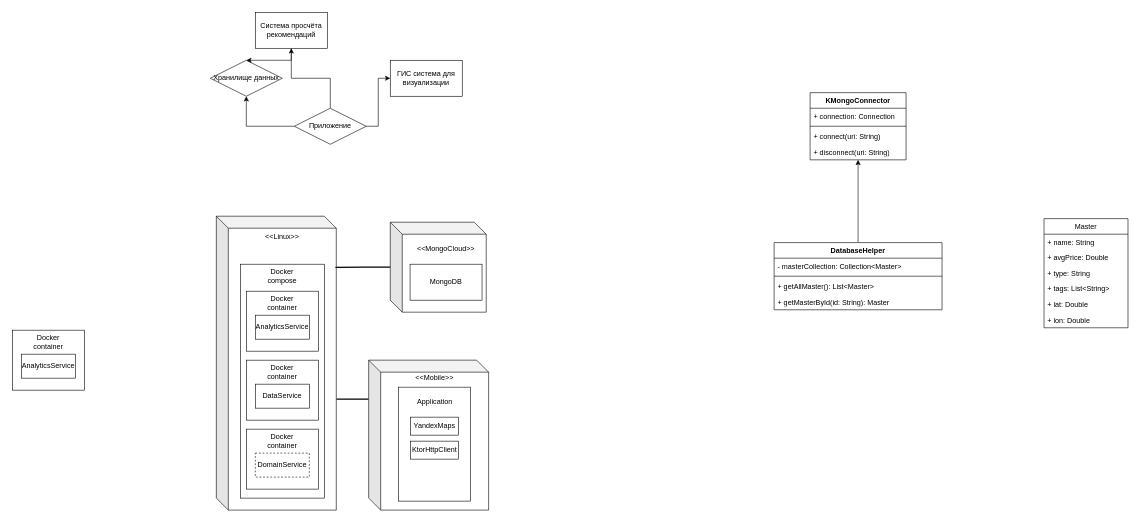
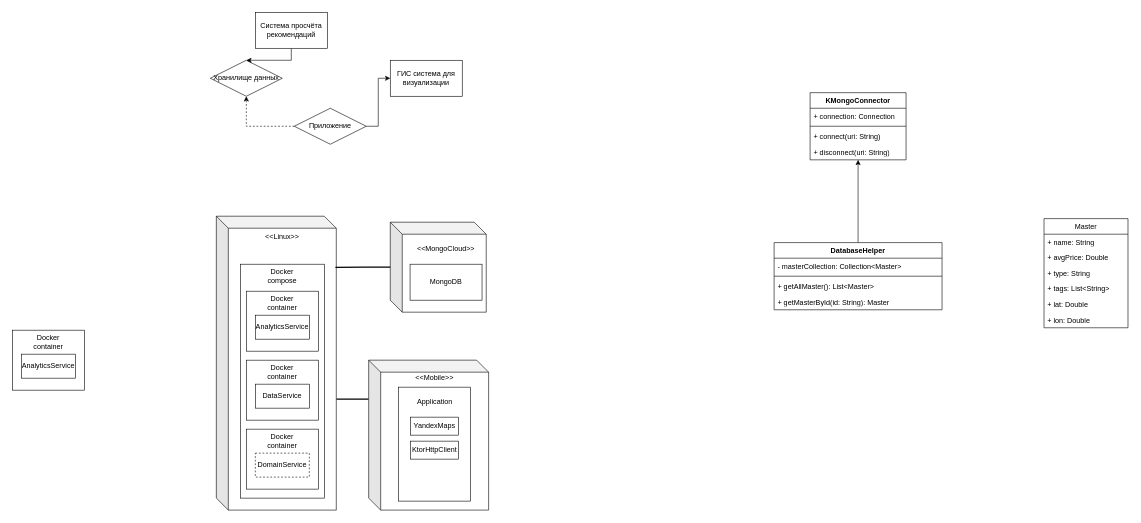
- <mxCell id="3" style="edgeStyle=orthogonalEdgeStyle;rounded=0;orthogonalLoop=1;jettySize=auto;html=1;entryX=0.5;entryY=1;entryDx=0;entryDy=0;" edge="1" parent="1" source="6" target="8"><mxGeometry relative="1" as="geometry" /></mxCell>
- <mxCell id="4" style="edgeStyle=orthogonalEdgeStyle;rounded=0;orthogonalLoop=1;jettySize=auto;html=1;entryX=0.5;entryY=1;entryDx=0;entryDy=0;" edge="1" parent="1" source="6" target="2"><mxGeometry relative="1" as="geometry" /></mxCell>
+ <mxCell id="4" style="edgeStyle=orthogonalEdgeStyle;rounded=0;orthogonalLoop=1;jettySize=auto;html=1;entryX=0.5;entryY=1;entryDx=0;entryDy=0;dashed=1;" edge="1" parent="1" source="6" target="2"><mxGeometry relative="1" as="geometry" /></mxCell>
